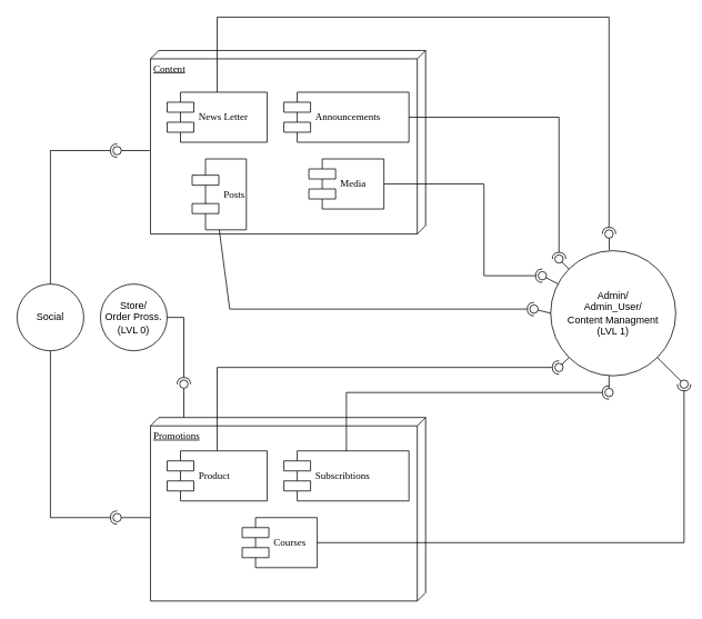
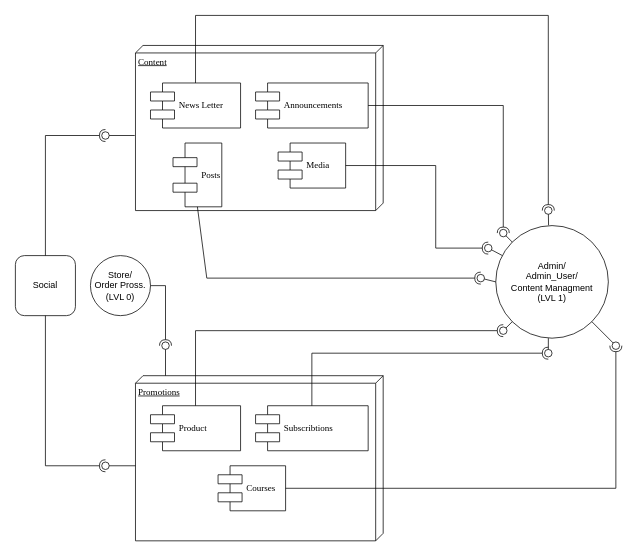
- <mxCell id="24" value="Social" style="ellipse;whiteSpace=wrap;html=1;aspect=fixed;" vertex="1" parent="1"><mxGeometry x="20" y="340" width="80" height="80" as="geometry" /></mxCell>
+ <mxCell id="24" value="Social" style="whiteSpace=wrap;html=1;aspect=fixed;rounded=1;" vertex="1" parent="1"><mxGeometry x="20" y="340" width="80" height="80" as="geometry" /></mxCell>
